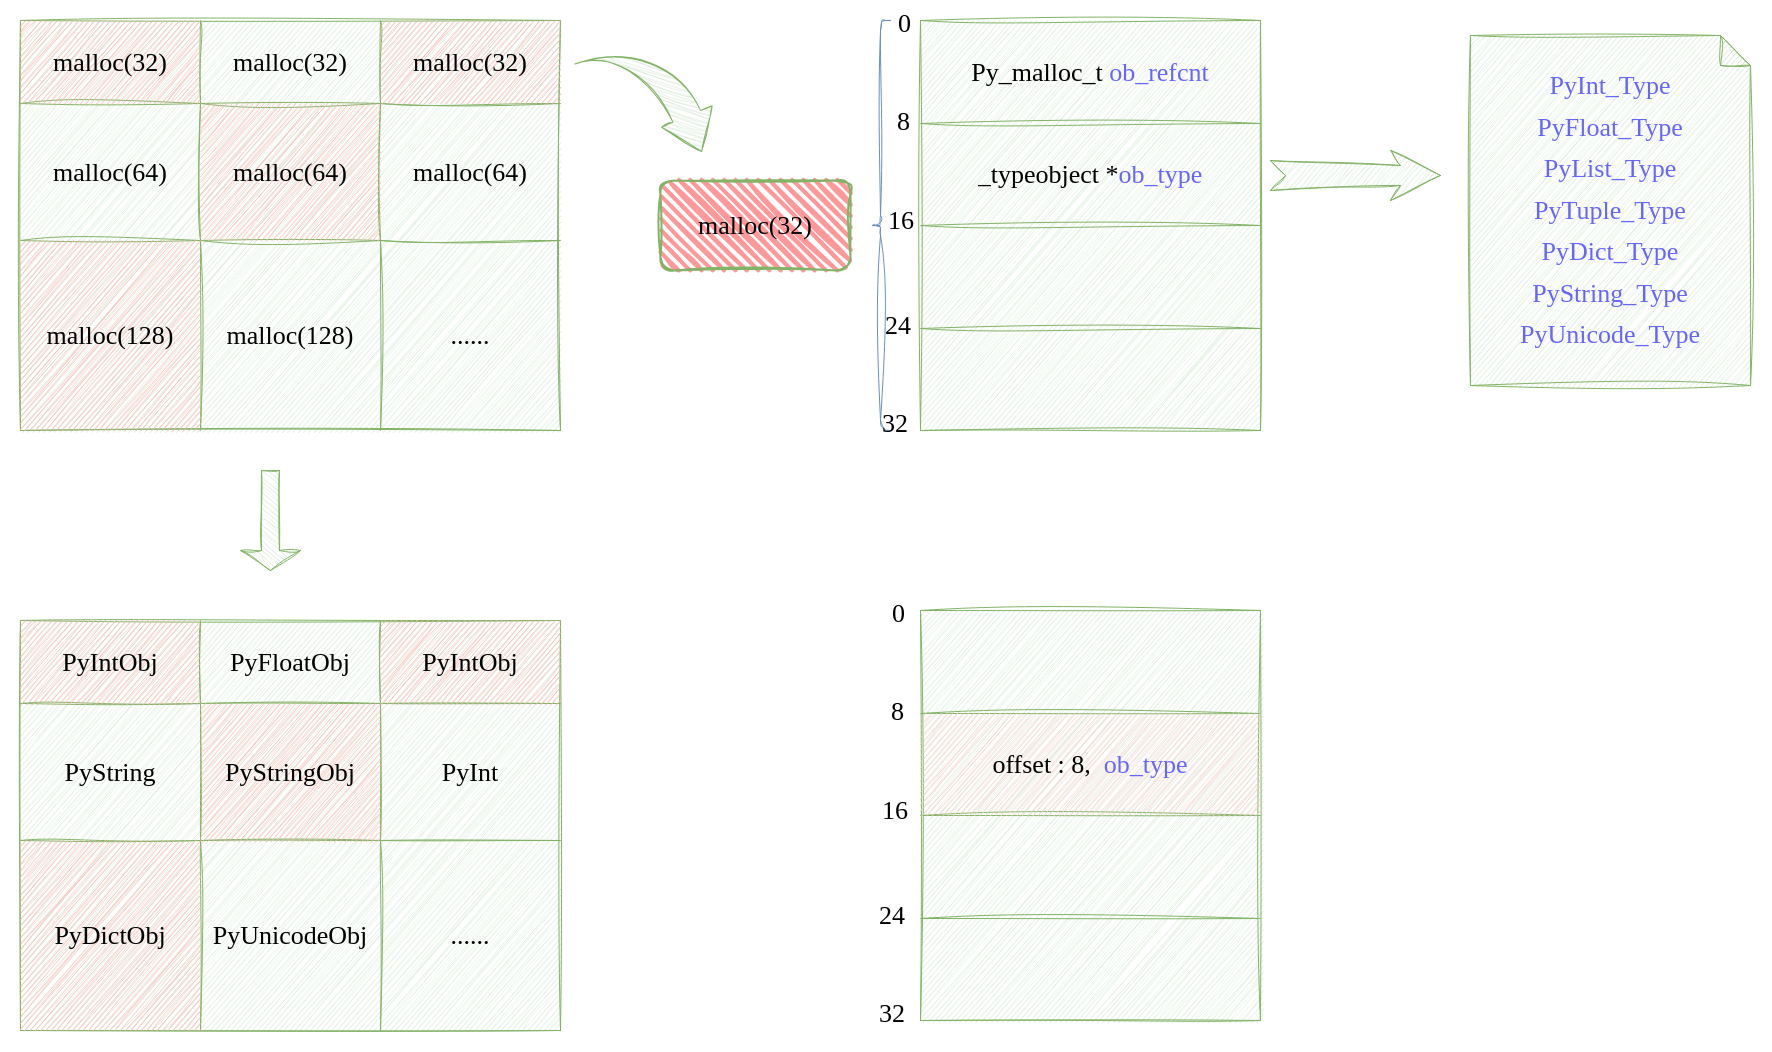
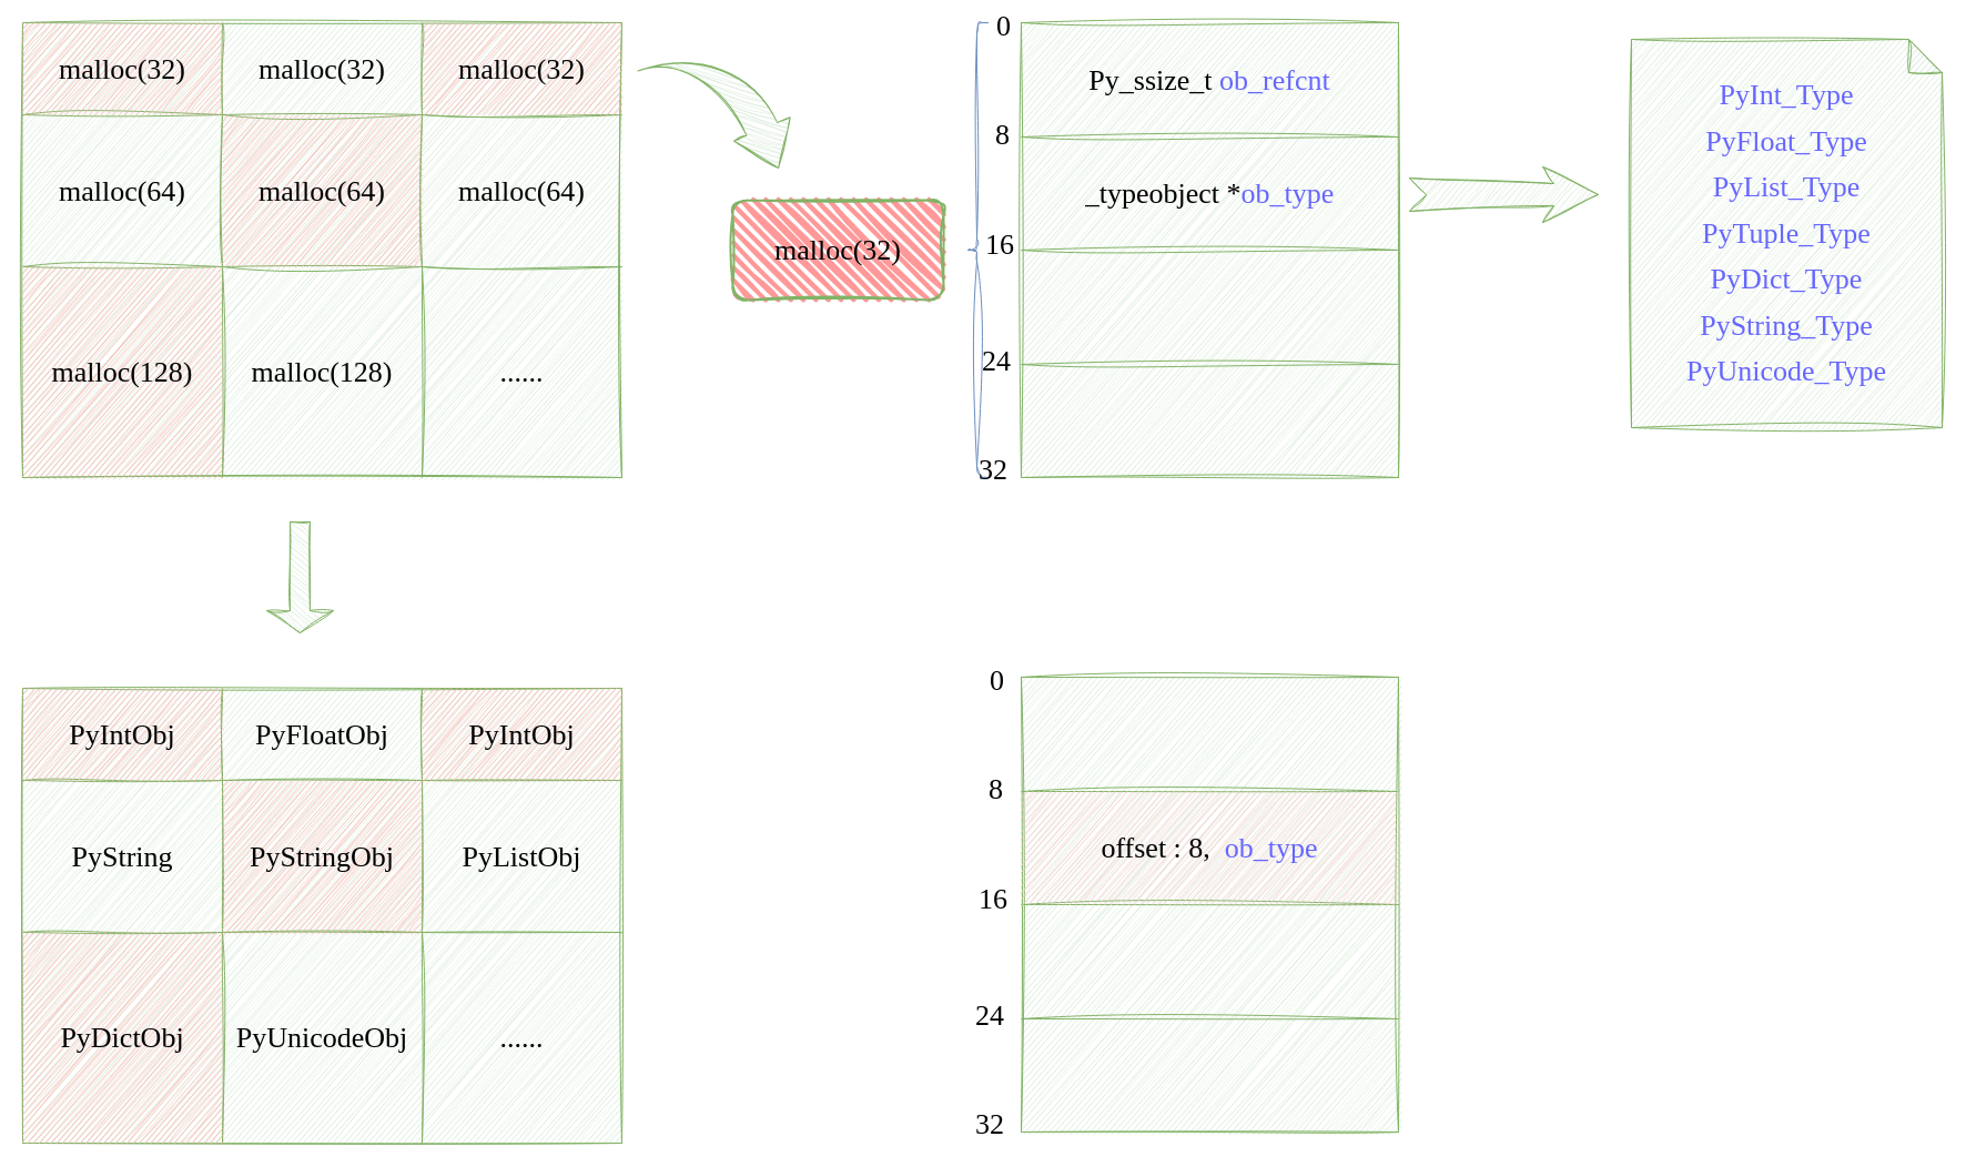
- <mxCell id="17" value="Py_malloc_t &lt;font color=&quot;#6666ff&quot;&gt;ob_refcnt&lt;/font&gt;" style="shape=partialRectangle;html=1;whiteSpace=wrap;connectable=0;strokeColor=inherit;overflow=hidden;fillColor=none;top=0;left=0;bottom=0;right=0;pointerEvents=1;sketch=1;jiggle=2;curveFitting=1;fontFamily=Comic Sans MS;fontSize=26;fontColor=default;startSize=0;" parent="16" vertex="1"><mxGeometry width="340" height="103" as="geometry"><mxRectangle width="340" height="103" as="alternateBounds" /></mxGeometry></mxCell>
+ <mxCell id="17" value="Py_ssize_t &lt;font color=&quot;#6666ff&quot;&gt;ob_refcnt&lt;/font&gt;" style="shape=partialRectangle;html=1;whiteSpace=wrap;connectable=0;strokeColor=inherit;overflow=hidden;fillColor=none;top=0;left=0;bottom=0;right=0;pointerEvents=1;sketch=1;jiggle=2;curveFitting=1;fontFamily=Comic Sans MS;fontSize=26;fontColor=default;startSize=0;" parent="16" vertex="1"><mxGeometry width="340" height="103" as="geometry"><mxRectangle width="340" height="103" as="alternateBounds" /></mxGeometry></mxCell>
- <mxCell id="36" value="PyInt" style="shape=partialRectangle;html=1;whiteSpace=wrap;connectable=0;strokeColor=inherit;overflow=hidden;fillColor=none;top=0;left=0;bottom=0;right=0;pointerEvents=1;fontFamily=Comic Sans MS;fontSize=26;" vertex="1" parent="33"><mxGeometry x="360" width="180" height="137" as="geometry"><mxRectangle width="180" height="137" as="alternateBounds" /></mxGeometry></mxCell>
+ <mxCell id="36" value="PyListObj" style="shape=partialRectangle;html=1;whiteSpace=wrap;connectable=0;strokeColor=inherit;overflow=hidden;fillColor=none;top=0;left=0;bottom=0;right=0;pointerEvents=1;fontFamily=Comic Sans MS;fontSize=26;" vertex="1" parent="33"><mxGeometry x="360" width="180" height="137" as="geometry"><mxRectangle width="180" height="137" as="alternateBounds" /></mxGeometry></mxCell>
